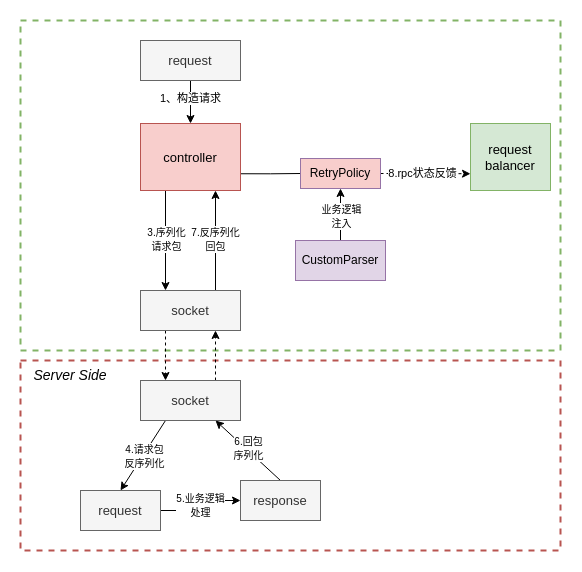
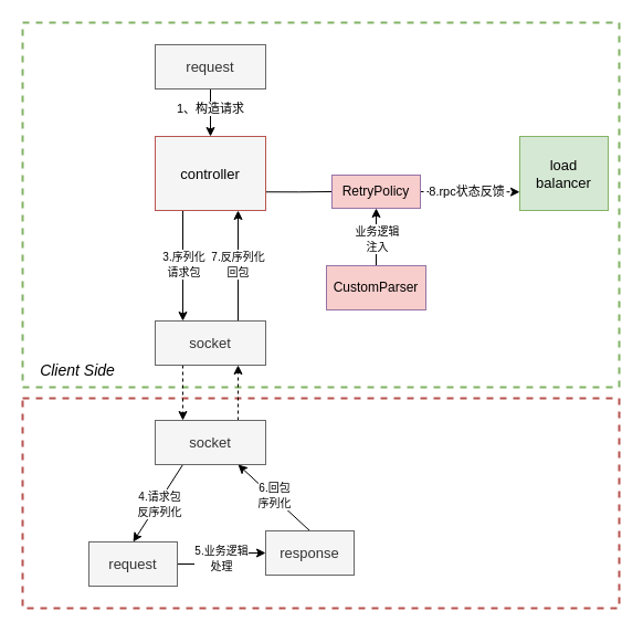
- <mxCell id="10" value="&lt;span style=&quot;font-size: 13px;&quot;&gt;controller&lt;br&gt;&lt;/span&gt;" style="rounded=0;whiteSpace=wrap;html=1;fillColor=#f8cecc;strokeColor=#b85450;" vertex="1" parent="1"><mxGeometry x="140" y="123" width="100" height="67" as="geometry" /></mxCell>
+ <mxCell id="10" value="&lt;span style=&quot;font-size: 13px;&quot;&gt;controller&lt;br&gt;&lt;/span&gt;" style="rounded=0;whiteSpace=wrap;html=1;fillColor=#f5f5f5;strokeColor=#b85450;" vertex="1" parent="1"><mxGeometry x="140" y="123" width="100" height="67" as="geometry" /></mxCell>
- <mxCell id="20" value="&lt;span style=&quot;font-size: 13px;&quot;&gt;request&lt;br&gt;balancer&lt;br&gt;&lt;/span&gt;" style="rounded=0;whiteSpace=wrap;html=1;fillColor=#d5e8d4;strokeColor=#82b366;" vertex="1" parent="1"><mxGeometry x="470" y="123" width="80" height="67" as="geometry" /></mxCell>
+ <mxCell id="20" value="&lt;span style=&quot;font-size: 13px;&quot;&gt;load&lt;br&gt;balancer&lt;br&gt;&lt;/span&gt;" style="rounded=0;whiteSpace=wrap;html=1;fillColor=#d5e8d4;strokeColor=#82b366;" vertex="1" parent="1"><mxGeometry x="470" y="123" width="80" height="67" as="geometry" /></mxCell>
- <mxCell id="23" value="&lt;font style=&quot;font-size: 12px;&quot;&gt;CustomParser&lt;/font&gt;" style="rounded=0;whiteSpace=wrap;html=1;fillColor=#e1d5e7;strokeColor=#9673a6;" vertex="1" parent="1"><mxGeometry x="295" y="240" width="90" height="40" as="geometry" /></mxCell>
+ <mxCell id="23" value="&lt;font style=&quot;font-size: 12px;&quot;&gt;CustomParser&lt;/font&gt;" style="rounded=0;whiteSpace=wrap;html=1;fillColor=#f8cecc;strokeColor=#9673a6;" vertex="1" parent="1"><mxGeometry x="295" y="240" width="90" height="40" as="geometry" /></mxCell>
+ <mxCell id="15" value="&lt;i&gt;Client Side&lt;/i&gt;" style="text;html=1;strokeColor=none;fillColor=none;align=center;verticalAlign=middle;whiteSpace=wrap;rounded=0;dashed=1;strokeWidth=2;fontSize=14;" vertex="1" parent="1"><mxGeometry x="20" y="320" width="100" height="30" as="geometry" /></mxCell>
- <mxCell id="32" value="&lt;i&gt;Server Side&lt;/i&gt;" style="text;html=1;strokeColor=none;fillColor=none;align=center;verticalAlign=middle;whiteSpace=wrap;rounded=0;dashed=1;strokeWidth=2;fontSize=14;" vertex="1" parent="1"><mxGeometry x="20" y="360" width="100" height="30" as="geometry" /></mxCell>
